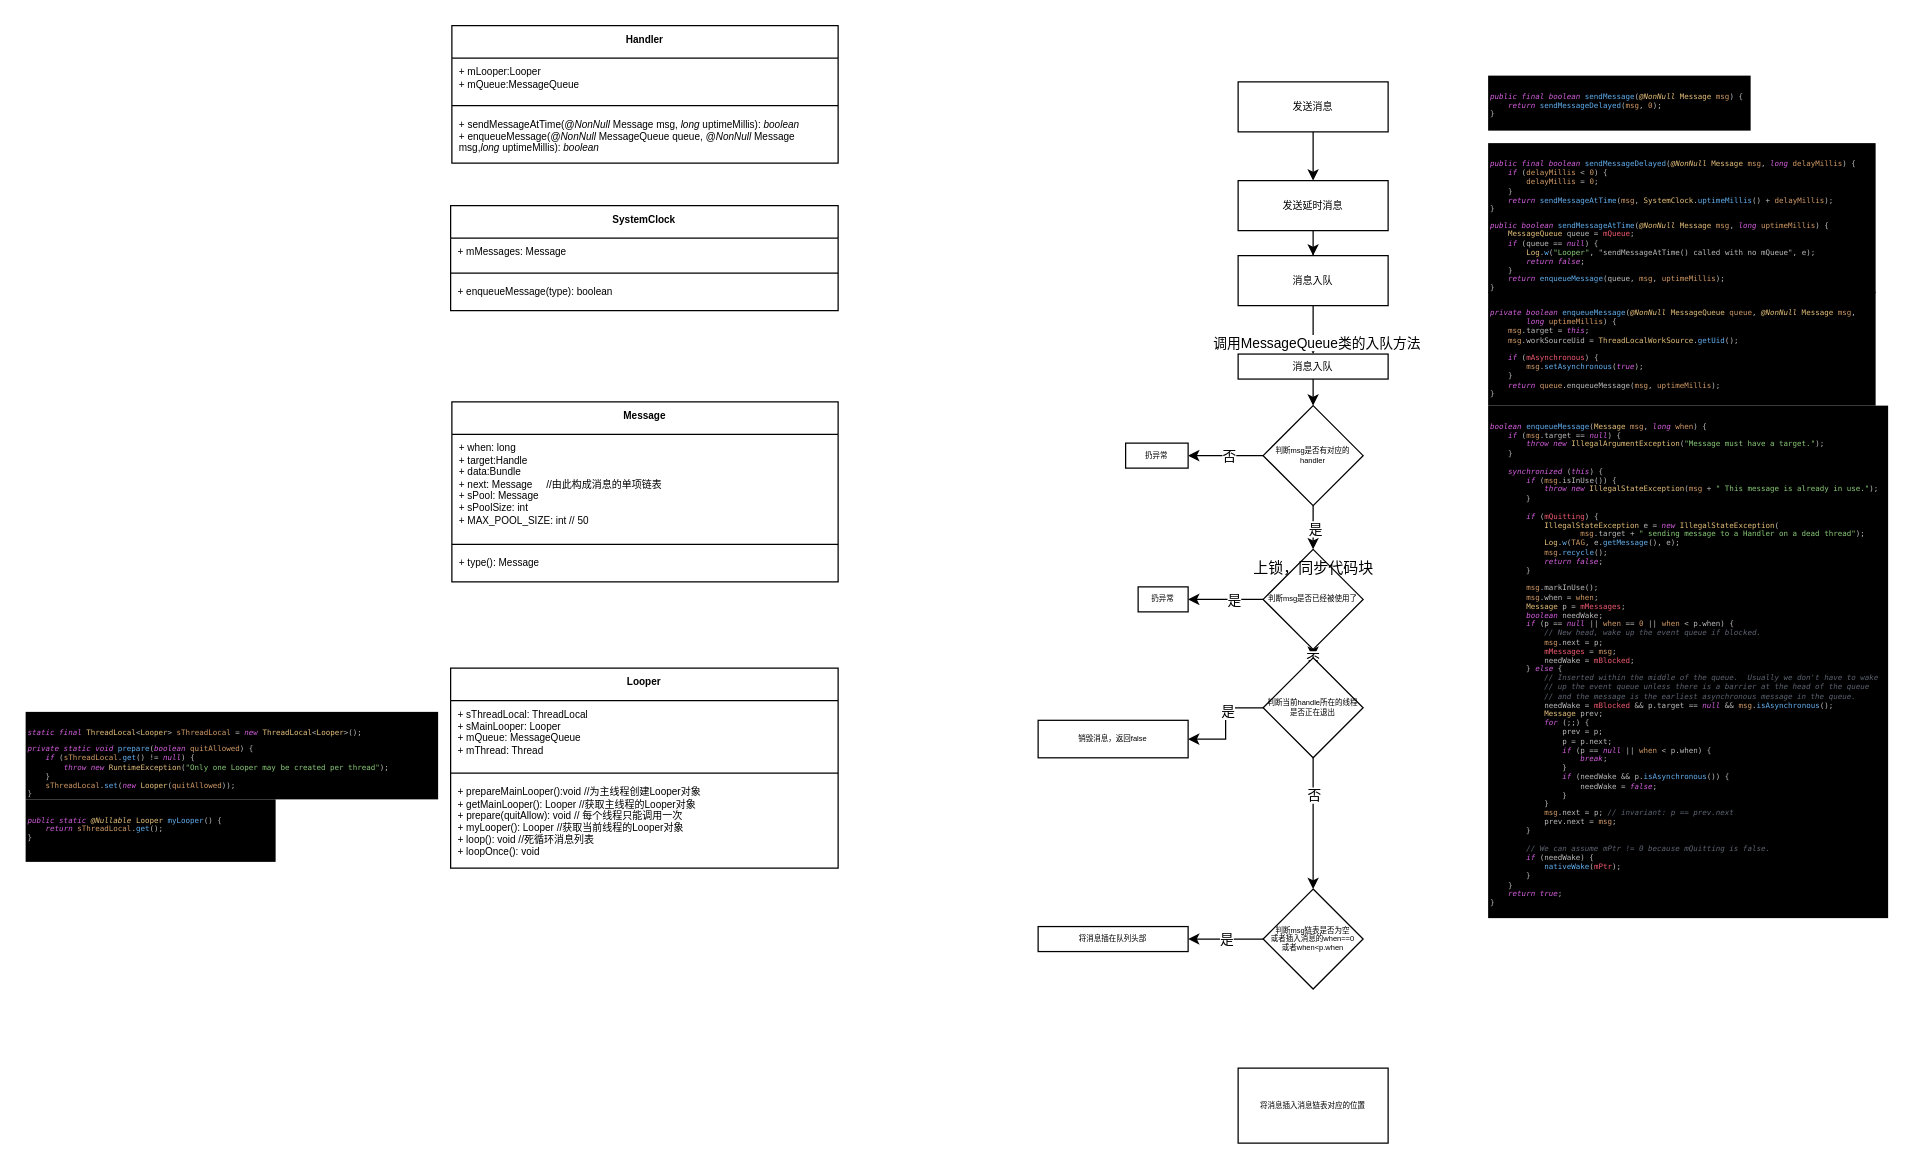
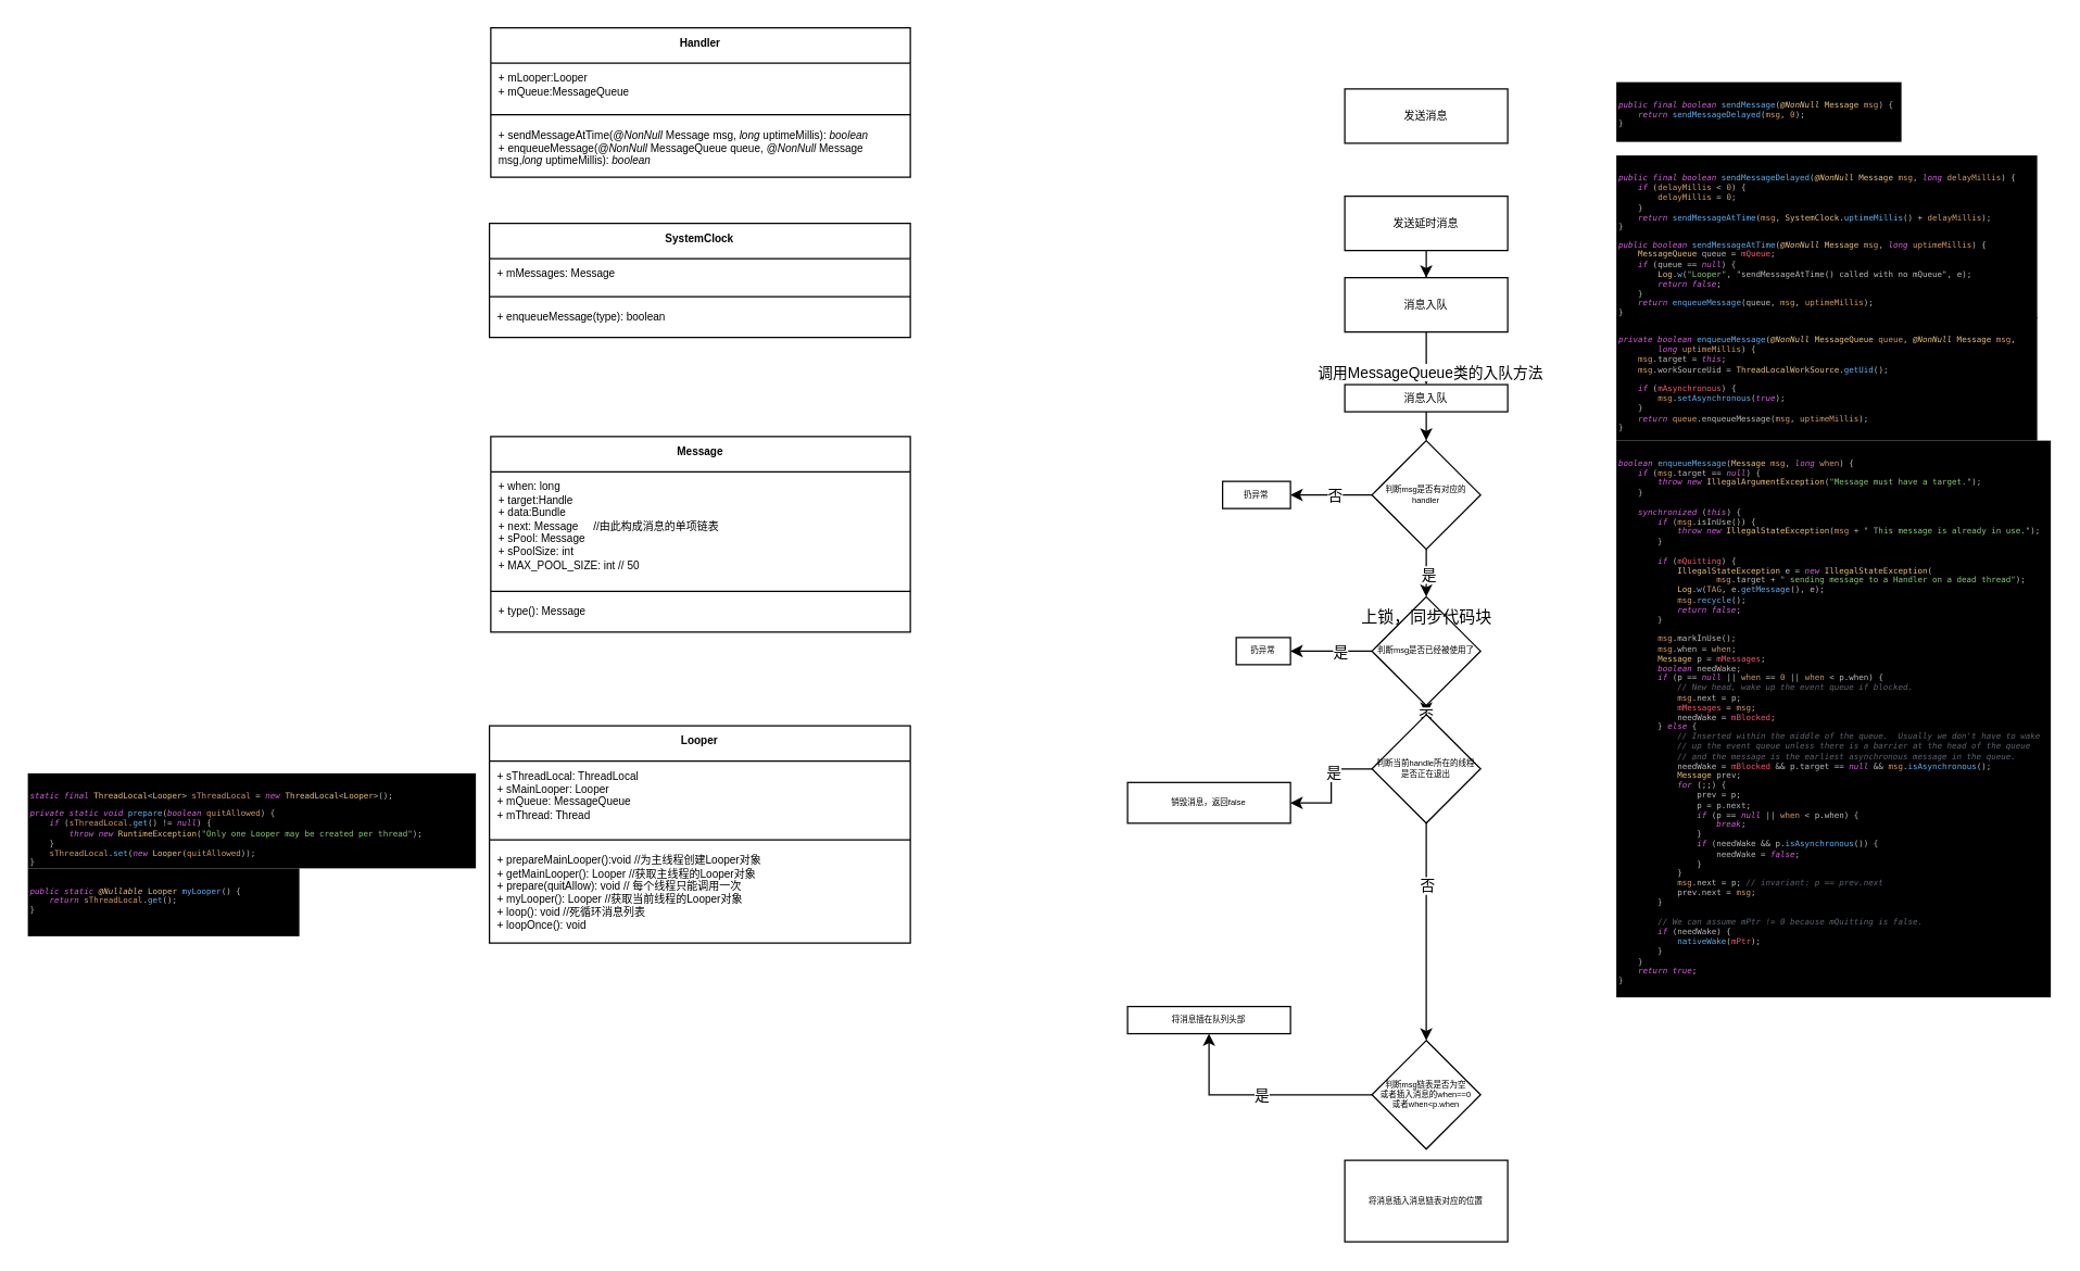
- <mxCell id="2" value="" style="edgeStyle=orthogonalEdgeStyle;rounded=0;orthogonalLoop=1;jettySize=auto;html=1;" parent="1" source="3" target="6" edge="1"><mxGeometry relative="1" as="geometry" /></mxCell>
- <mxCell id="48" value="判断msg链表是否为空&lt;div&gt;或者插入消息的when==0&lt;br&gt;或者when&amp;lt;p.when&lt;/div&gt;" style="rhombus;whiteSpace=wrap;html=1;rounded=0;fontSize=6;" parent="1" vertex="1"><mxGeometry x="1010" y="710.75" width="80" height="80" as="geometry" /></mxCell>
+ <mxCell id="48" value="判断msg链表是否为空&lt;div&gt;或者插入消息的when==0&lt;br&gt;或者when&amp;lt;p.when&lt;/div&gt;" style="rhombus;whiteSpace=wrap;html=1;rounded=0;fontSize=6;" parent="1" vertex="1"><mxGeometry x="1010" y="765.75" width="80" height="80" as="geometry" /></mxCell>
